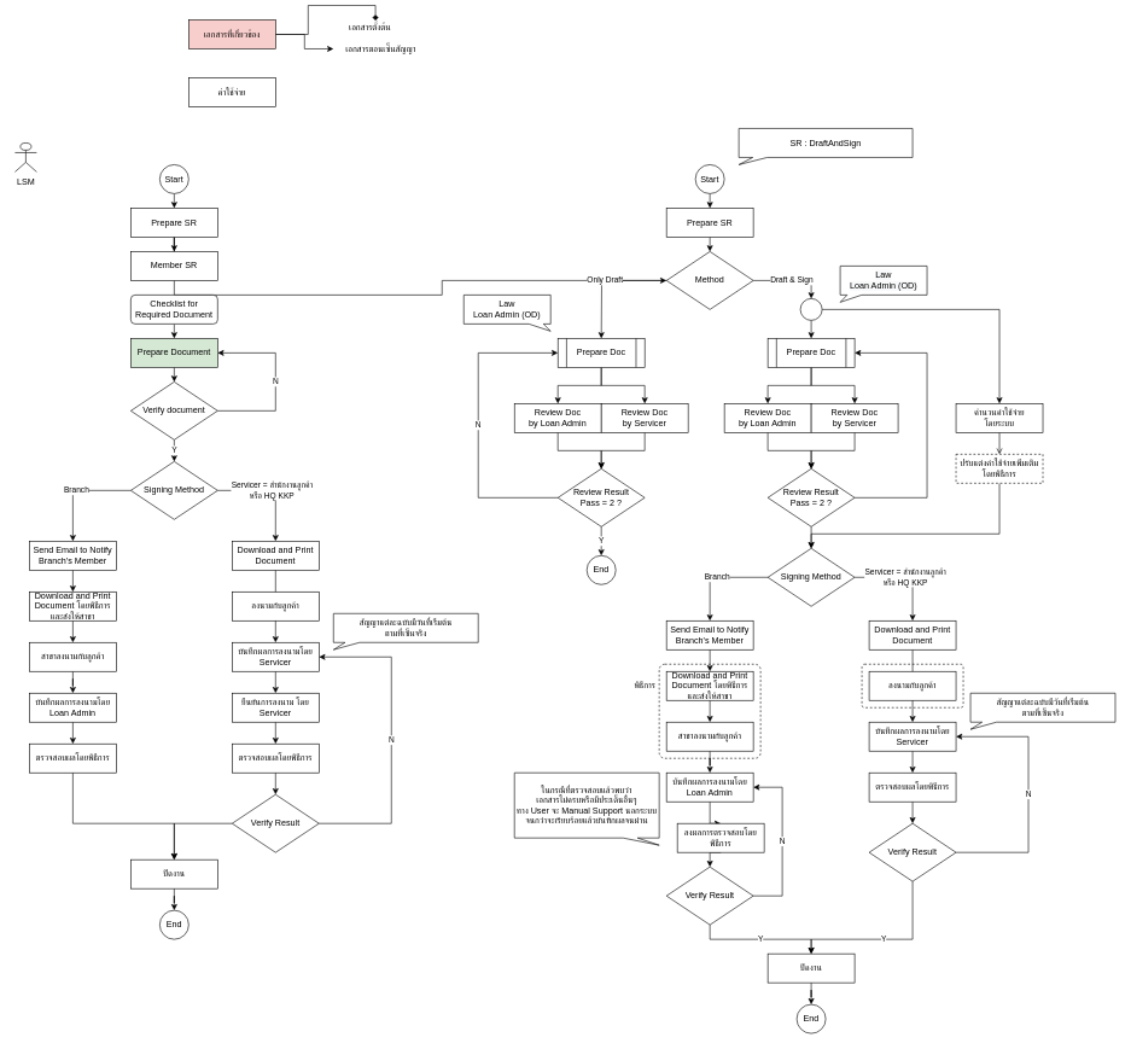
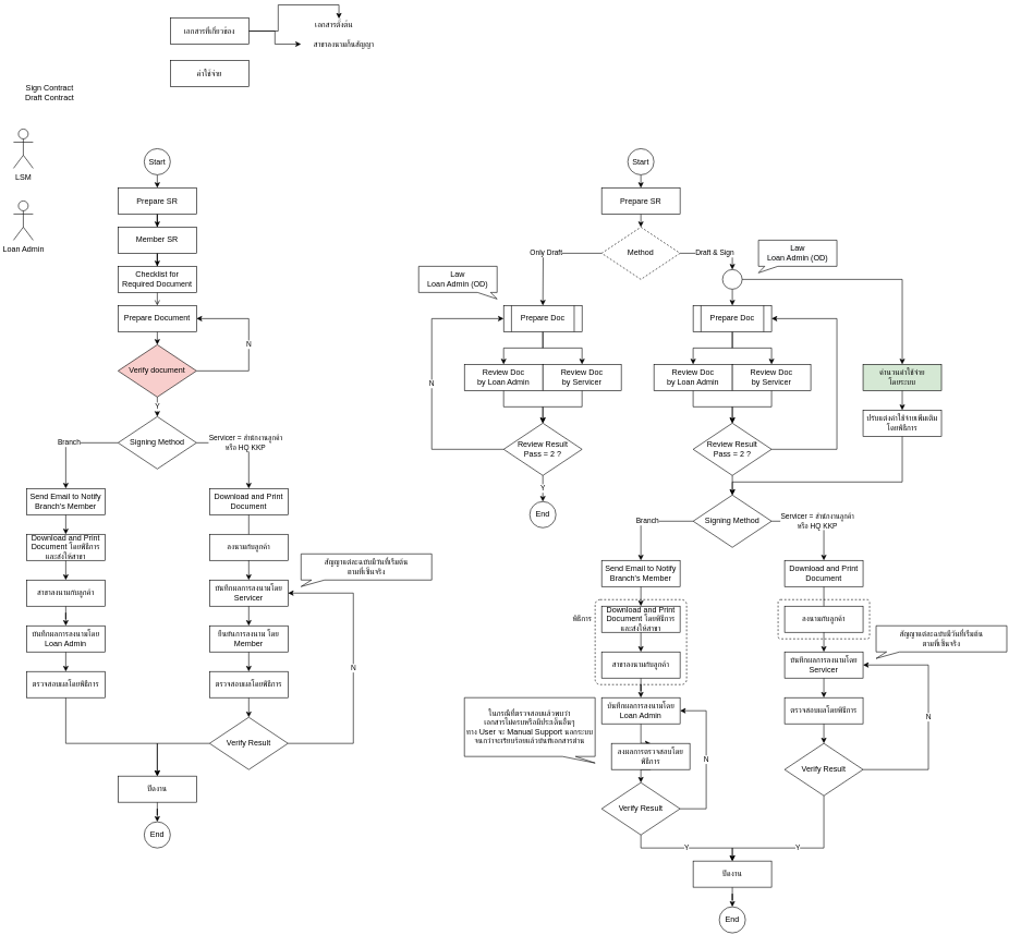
- <mxCell id="6" style="edgeStyle=orthogonalEdgeStyle;rounded=0;orthogonalLoop=1;jettySize=auto;html=1;exitX=1;exitY=0.5;exitDx=0;exitDy=0;entryX=0.6;entryY=0.05;entryDx=0;entryDy=0;entryPerimeter=0;endArrow=diamond;" parent="1" source="8" target="9" edge="1"><mxGeometry relative="1" as="geometry" /></mxCell>
+ <mxCell id="6" style="edgeStyle=orthogonalEdgeStyle;rounded=0;orthogonalLoop=1;jettySize=auto;html=1;exitX=1;exitY=0.5;exitDx=0;exitDy=0;entryX=0.6;entryY=0.05;entryDx=0;entryDy=0;entryPerimeter=0;" parent="1" source="8" target="9" edge="1"><mxGeometry relative="1" as="geometry" /></mxCell>
- <mxCell id="8" value="เอกสารที่เกี่ยวข้อง" style="rounded=0;whiteSpace=wrap;html=1;fillColor=#f8cecc;" parent="1" vertex="1"><mxGeometry x="260" y="20" width="120" height="40" as="geometry" /></mxCell>
+ <mxCell id="8" value="เอกสารที่เกี่ยวข้อง" style="rounded=0;whiteSpace=wrap;html=1;" parent="1" vertex="1"><mxGeometry x="260" y="20" width="120" height="40" as="geometry" /></mxCell>
- <mxCell id="10" value="เอกสารตอนเซ็นสัญญา" style="text;html=1;align=center;verticalAlign=middle;resizable=0;points=[];autosize=1;strokeColor=none;fillColor=none;" parent="1" vertex="1"><mxGeometry x="460" y="50" width="130" height="20" as="geometry" /></mxCell>
+ <mxCell id="10" value="สาขาลงนามก็นสัญญา" style="text;html=1;align=center;verticalAlign=middle;resizable=0;points=[];autosize=1;strokeColor=none;fillColor=none;" parent="1" vertex="1"><mxGeometry x="460" y="50" width="130" height="20" as="geometry" /></mxCell>
- <mxCell id="5" value="ค่าใช้จ่าย" style="rounded=0;whiteSpace=wrap;html=1;" parent="1" vertex="1"><mxGeometry x="260" y="100" width="120" height="40" as="geometry" /></mxCell>
+ <mxCell id="5" value="ค่าใช้จ่าย" style="rounded=0;whiteSpace=wrap;html=1;" parent="1" vertex="1"><mxGeometry x="260" y="85" width="120" height="40" as="geometry" /></mxCell>
+ <mxCell id="4" value="Sign Contract&lt;br&gt;Draft Contract" style="text;html=1;align=center;verticalAlign=middle;resizable=0;points=[];autosize=1;strokeColor=none;fillColor=none;" parent="1" vertex="1"><mxGeometry x="30" y="120" width="90" height="30" as="geometry" /></mxCell>
- <mxCell id="62" value="SR : DraftAndSign" style="shape=callout;whiteSpace=wrap;html=1;perimeter=calloutPerimeter;size=10;position=0.08;position2=0;" parent="1" vertex="1"><mxGeometry x="1020" y="170" width="240" height="50" as="geometry" /></mxCell>
- <mxCell id="11" value="LSM" style="shape=umlActor;verticalLabelPosition=bottom;verticalAlign=top;html=1;outlineConnect=0;" parent="1" vertex="1"><mxGeometry x="20" y="190" width="30" height="40" as="geometry" /></mxCell>
+ <mxCell id="11" value="LSM" style="shape=umlActor;verticalLabelPosition=bottom;verticalAlign=top;html=1;outlineConnect=0;" parent="1" vertex="1"><mxGeometry x="20" y="190" width="30" height="60" as="geometry" /></mxCell>
+ <mxCell id="12" value="Loan Admin" style="shape=umlActor;verticalLabelPosition=bottom;verticalAlign=top;html=1;outlineConnect=0;" parent="1" vertex="1"><mxGeometry x="20" y="300" width="30" height="60" as="geometry" /></mxCell>
- <mxCell id="61" value="Method" style="rhombus;whiteSpace=wrap;html=1;" parent="1" vertex="1"><mxGeometry x="920" y="340" width="120" height="80" as="geometry" /></mxCell>
+ <mxCell id="61" value="Method" style="rhombus;whiteSpace=wrap;html=1;dashed=1;" parent="1" vertex="1"><mxGeometry x="920" y="340" width="120" height="80" as="geometry" /></mxCell>
- <mxCell id="17" style="edgeStyle=orthogonalEdgeStyle;rounded=0;orthogonalLoop=1;jettySize=auto;html=1;exitX=0.5;exitY=1;exitDx=0;exitDy=0;" parent="1" source="18" target="61" edge="1"><mxGeometry relative="1" as="geometry" /></mxCell>
+ <mxCell id="17" style="edgeStyle=orthogonalEdgeStyle;rounded=0;orthogonalLoop=1;jettySize=auto;html=1;exitX=0.5;exitY=1;exitDx=0;exitDy=0;" parent="1" source="18" target="20" edge="1"><mxGeometry relative="1" as="geometry" /></mxCell>
- <mxCell id="20" value="Checklist for Required Document" style="whiteSpace=wrap;html=1;rounded=1;" parent="1" vertex="1"><mxGeometry x="180" y="400" width="120" height="40" as="geometry" /></mxCell>
+ <mxCell id="20" value="Checklist for Required Document" style="rounded=0;whiteSpace=wrap;html=1;" parent="1" vertex="1"><mxGeometry x="180" y="400" width="120" height="40" as="geometry" /></mxCell>
- <mxCell id="19" style="edgeStyle=orthogonalEdgeStyle;rounded=0;orthogonalLoop=1;jettySize=auto;html=1;exitX=0.5;exitY=1;exitDx=0;exitDy=0;entryX=0.5;entryY=0;entryDx=0;entryDy=0;" parent="1" source="20" target="22" edge="1"><mxGeometry relative="1" as="geometry" /></mxCell>
+ <mxCell id="19" style="edgeStyle=orthogonalEdgeStyle;rounded=0;orthogonalLoop=1;jettySize=auto;html=1;exitX=0.5;exitY=1;exitDx=0;exitDy=0;entryX=0.5;entryY=0;entryDx=0;entryDy=0;endArrow=open;" parent="1" source="20" target="22" edge="1"><mxGeometry relative="1" as="geometry" /></mxCell>
- <mxCell id="22" value="Prepare Document" style="rounded=0;whiteSpace=wrap;html=1;fillColor=#d5e8d4;" parent="1" vertex="1"><mxGeometry x="180" y="460" width="120" height="40" as="geometry" /></mxCell>
+ <mxCell id="22" value="Prepare Document" style="rounded=0;whiteSpace=wrap;html=1;" parent="1" vertex="1"><mxGeometry x="180" y="460" width="120" height="40" as="geometry" /></mxCell>
- <mxCell id="25" value="Verify document" style="rhombus;whiteSpace=wrap;html=1;" parent="1" vertex="1"><mxGeometry x="180" y="520" width="120" height="80" as="geometry" /></mxCell>
+ <mxCell id="25" value="Verify document" style="rhombus;whiteSpace=wrap;html=1;fillColor=#f8cecc;" parent="1" vertex="1"><mxGeometry x="180" y="520" width="120" height="80" as="geometry" /></mxCell>
- <mxCell id="120" value="คำนวนค่าใช้จ่าย&lt;br&gt;โดยระบบ" style="rounded=0;whiteSpace=wrap;html=1;" parent="1" vertex="1"><mxGeometry x="1320" y="550" width="120" height="40" as="geometry" /></mxCell>
+ <mxCell id="120" value="คำนวนค่าใช้จ่าย&lt;br&gt;โดยระบบ" style="rounded=0;whiteSpace=wrap;html=1;fillColor=#d5e8d4;" parent="1" vertex="1"><mxGeometry x="1320" y="550" width="120" height="40" as="geometry" /></mxCell>
- <mxCell id="119" style="edgeStyle=orthogonalEdgeStyle;rounded=0;orthogonalLoop=1;jettySize=auto;html=1;exitX=0.5;exitY=1;exitDx=0;exitDy=0;entryX=0.5;entryY=0;entryDx=0;entryDy=0;endArrow=open;" parent="1" source="120" target="124" edge="1"><mxGeometry relative="1" as="geometry" /></mxCell>
+ <mxCell id="119" style="edgeStyle=orthogonalEdgeStyle;rounded=0;orthogonalLoop=1;jettySize=auto;html=1;exitX=0.5;exitY=1;exitDx=0;exitDy=0;entryX=0.5;entryY=0;entryDx=0;entryDy=0;" parent="1" source="120" target="124" edge="1"><mxGeometry relative="1" as="geometry" /></mxCell>
- <mxCell id="124" value="ปรับแต่งค่าใช้จ่ายเพิ่มเติมโดยพิธีการ" style="rounded=0;whiteSpace=wrap;html=1;dashed=1;" parent="1" vertex="1"><mxGeometry x="1320" y="620" width="120" height="40" as="geometry" /></mxCell>
+ <mxCell id="124" value="ปรับแต่งค่าใช้จ่ายเพิ่มเติมโดยพิธีการ" style="rounded=0;whiteSpace=wrap;html=1;" parent="1" vertex="1"><mxGeometry x="1320" y="620" width="120" height="40" as="geometry" /></mxCell>
- <mxCell id="37" value="ยืนยันการลงนาม โดย Servicer" style="rounded=0;whiteSpace=wrap;html=1;" parent="1" vertex="1"><mxGeometry x="320" y="950" width="120" height="40" as="geometry" /></mxCell>
+ <mxCell id="37" value="ยืนยันการลงนาม โดย Member" style="rounded=0;whiteSpace=wrap;html=1;" parent="1" vertex="1"><mxGeometry x="320" y="950" width="120" height="40" as="geometry" /></mxCell>
- <mxCell id="114" value="ในกรณีที่ตรวจสอบแล้วพบว่า&lt;br&gt;เอกสารไม่ครบหรือมีประเด็นอื่นๆ&lt;br&gt;ทาง User จะ Manual Support นอกระบบจนกว่าจะเรียบร้อยแล้วบันทึกผลจนผ่าน" style="shape=callout;whiteSpace=wrap;html=1;perimeter=calloutPerimeter;size=10;position=0.75;position2=1;" parent="1" vertex="1"><mxGeometry x="710" y="1060" width="200" height="100" as="geometry" /></mxCell>
+ <mxCell id="114" value="ในกรณีที่ตรวจสอบแล้วพบว่า&lt;br&gt;เอกสารไม่ครบหรือมีประเด็นอื่นๆ&lt;br&gt;ทาง User จะ Manual Support นอกระบบจนกว่าจะเรียบร้อยแล้วบันทึเอกสารต่าน" style="shape=callout;whiteSpace=wrap;html=1;perimeter=calloutPerimeter;size=10;position=0.75;position2=1;" parent="1" vertex="1"><mxGeometry x="710" y="1060" width="200" height="100" as="geometry" /></mxCell>
